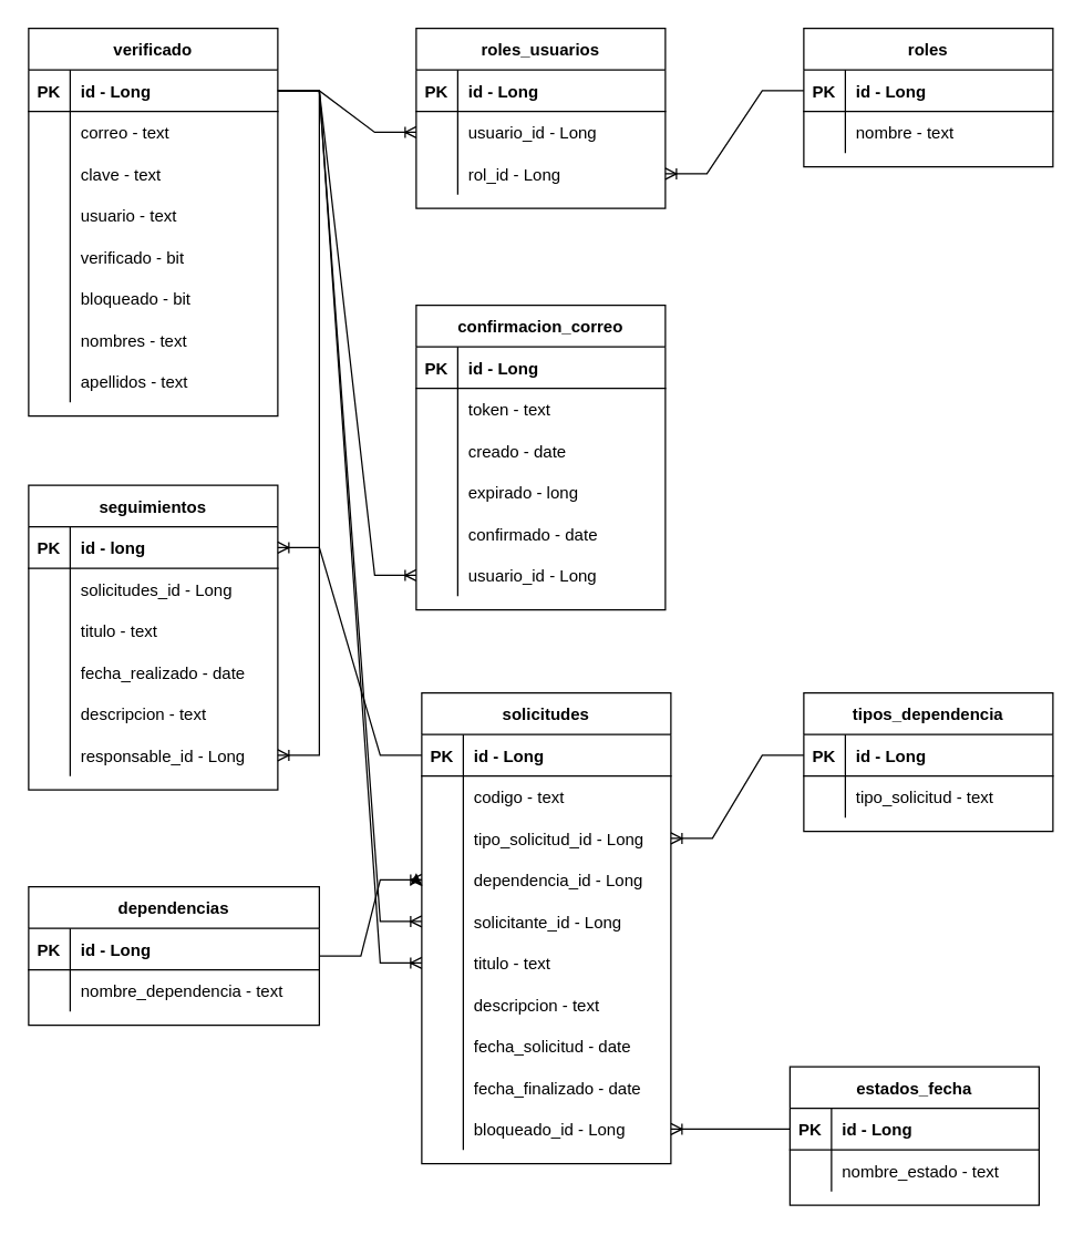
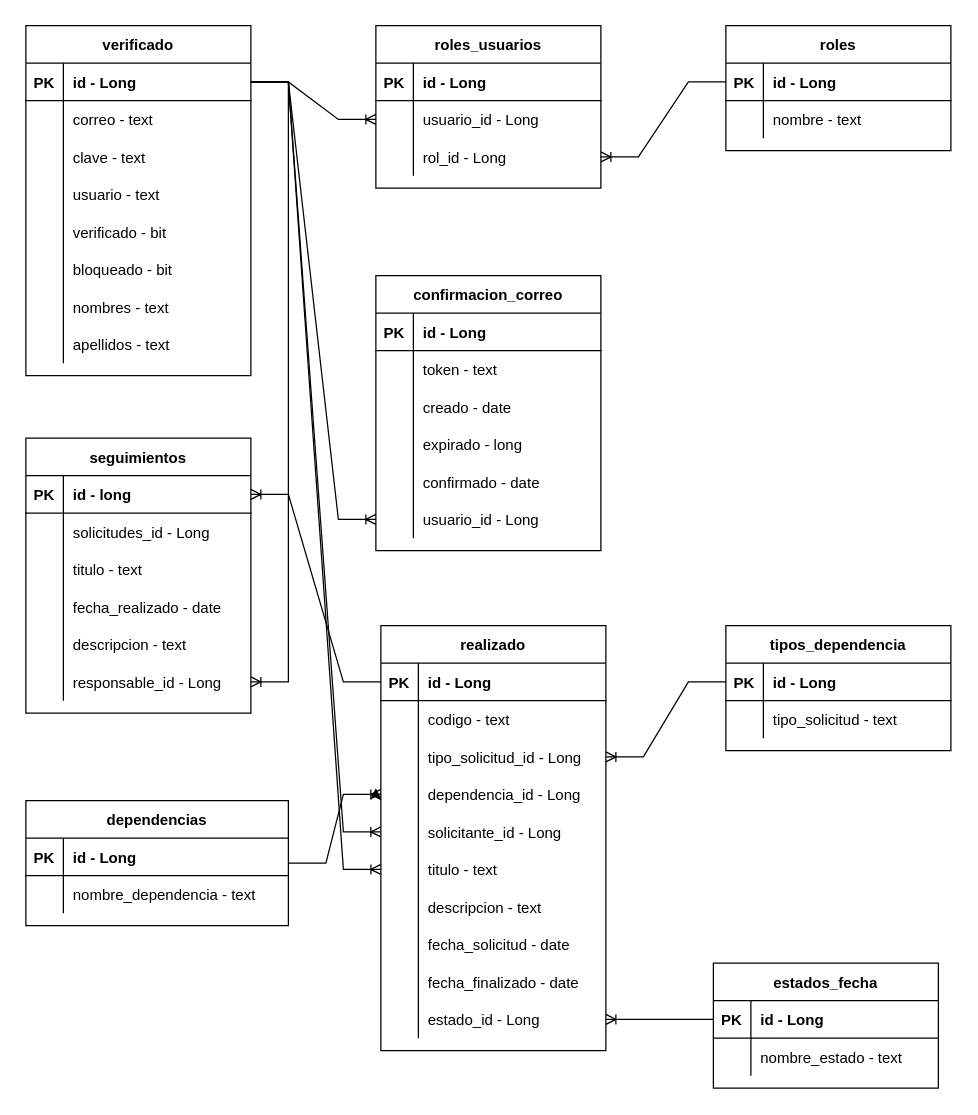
- <mxCell id="73" value="solicitudes" style="shape=table;startSize=30;container=1;collapsible=1;childLayout=tableLayout;fixedRows=1;rowLines=0;fontStyle=1;align=center;resizeLast=1;" vertex="1" parent="1"><mxGeometry x="304" y="500" width="180" height="340" as="geometry" /></mxCell>
+ <mxCell id="73" value="realizado" style="shape=table;startSize=30;container=1;collapsible=1;childLayout=tableLayout;fixedRows=1;rowLines=0;fontStyle=1;align=center;resizeLast=1;" vertex="1" parent="1"><mxGeometry x="304" y="500" width="180" height="340" as="geometry" /></mxCell>
- <mxCell id="103" value="bloqueado_id - Long" style="shape=partialRectangle;connectable=0;fillColor=none;top=0;left=0;bottom=0;right=0;align=left;spacingLeft=6;overflow=hidden;" vertex="1" parent="101"><mxGeometry x="30" width="150" height="30" as="geometry"><mxRectangle width="150" height="30" as="alternateBounds" /></mxGeometry></mxCell>
+ <mxCell id="103" value="estado_id - Long" style="shape=partialRectangle;connectable=0;fillColor=none;top=0;left=0;bottom=0;right=0;align=left;spacingLeft=6;overflow=hidden;" vertex="1" parent="101"><mxGeometry x="30" width="150" height="30" as="geometry"><mxRectangle width="150" height="30" as="alternateBounds" /></mxGeometry></mxCell>
